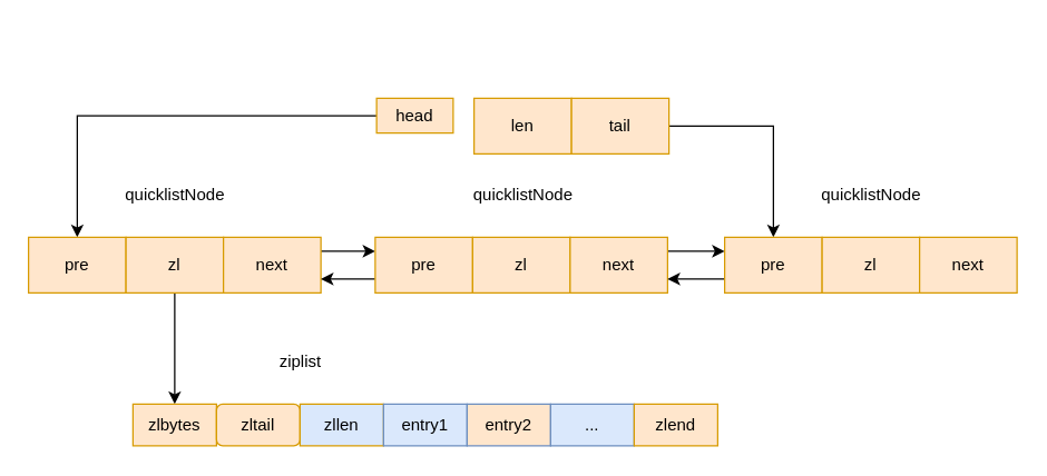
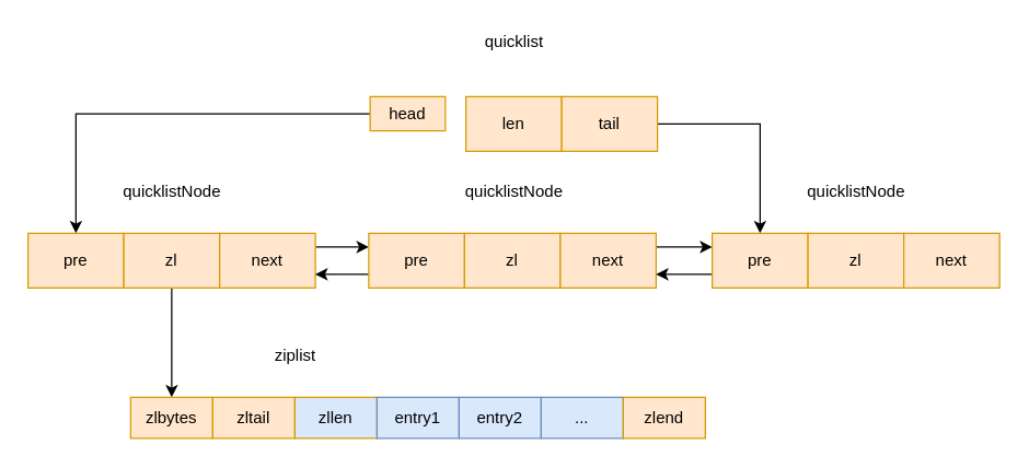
+ <mxCell id="21" value="quicklist" style="text;html=1;align=center;verticalAlign=middle;resizable=0;points=[];autosize=1;strokeColor=none;fillColor=none;" parent="1" vertex="1"><mxGeometry x="345" y="20" width="60" height="20" as="geometry" /></mxCell>
- <mxCell id="26" value="&lt;span style=&quot;font-family: &amp;#34;helvetica&amp;#34;&quot;&gt;zltail&lt;/span&gt;" style="whiteSpace=wrap;html=1;fillColor=#ffe6cc;strokeColor=#d79b00;rounded=1;" parent="1" vertex="1"><mxGeometry x="155" y="290" width="60" height="30" as="geometry" /></mxCell>
+ <mxCell id="26" value="&lt;span style=&quot;font-family: &amp;#34;helvetica&amp;#34;&quot;&gt;zltail&lt;/span&gt;" style="rounded=0;whiteSpace=wrap;html=1;fillColor=#ffe6cc;strokeColor=#d79b00;" parent="1" vertex="1"><mxGeometry x="155" y="290" width="60" height="30" as="geometry" /></mxCell>
- <mxCell id="29" value="entry2" style="rounded=0;whiteSpace=wrap;html=1;fillColor=#ffe6cc;strokeColor=#6c8ebf;" parent="1" vertex="1"><mxGeometry x="335" y="290" width="60" height="30" as="geometry" /></mxCell>
+ <mxCell id="29" value="entry2" style="rounded=0;whiteSpace=wrap;html=1;fillColor=#dae8fc;strokeColor=#6c8ebf;" parent="1" vertex="1"><mxGeometry x="335" y="290" width="60" height="30" as="geometry" /></mxCell>
